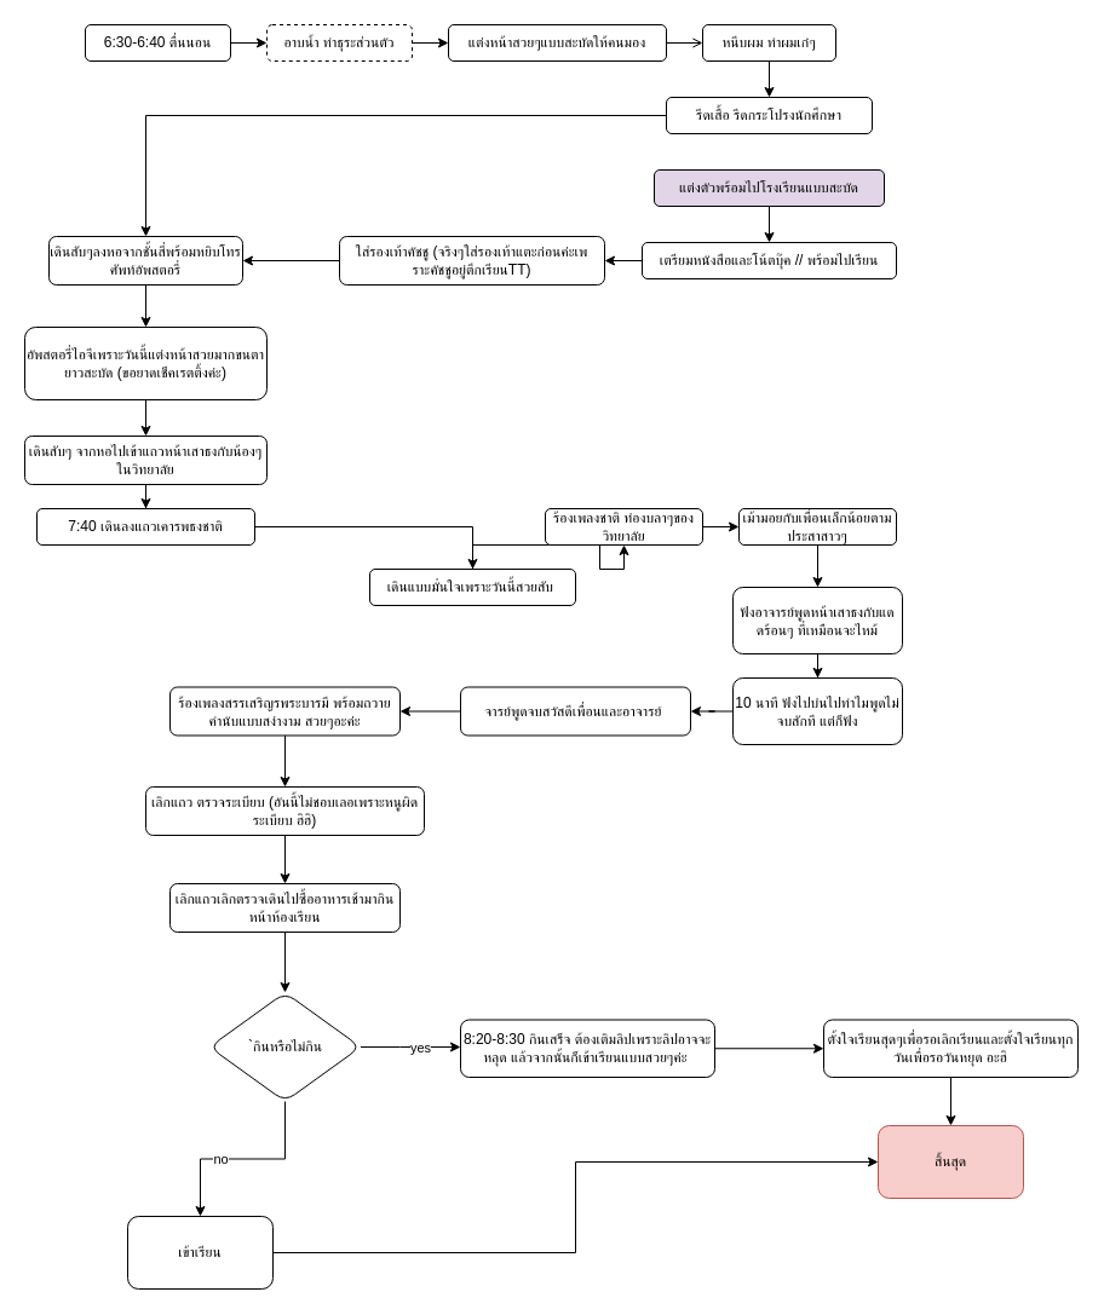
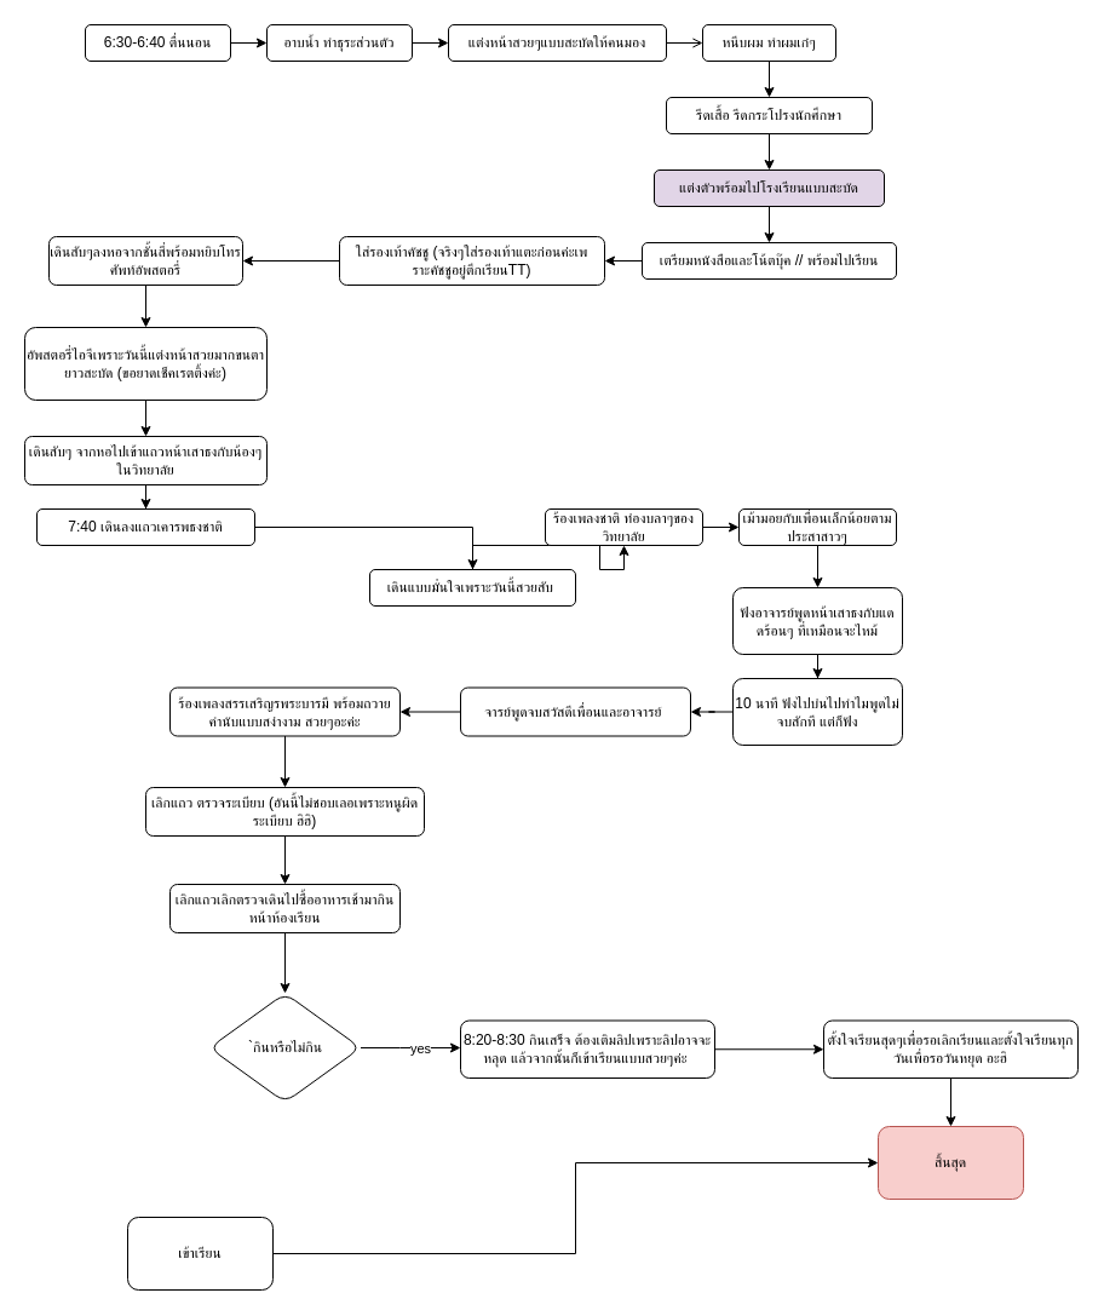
- <mxCell id="5" value="อาบน้ำ ทำธุระส่วนตัว" style="rounded=1;whiteSpace=wrap;html=1;dashed=1;" vertex="1" parent="1"><mxGeometry x="220" y="20" width="120" height="30" as="geometry" /></mxCell>
+ <mxCell id="5" value="อาบน้ำ ทำธุระส่วนตัว" style="rounded=1;whiteSpace=wrap;html=1;" vertex="1" parent="1"><mxGeometry x="220" y="20" width="120" height="30" as="geometry" /></mxCell>
- <mxCell id="10" value="" style="edgeStyle=orthogonalEdgeStyle;rounded=0;orthogonalLoop=1;jettySize=auto;html=1;" edge="1" parent="1" source="11" target="19"><mxGeometry relative="1" as="geometry" /></mxCell>
+ <mxCell id="10" value="" style="edgeStyle=orthogonalEdgeStyle;rounded=0;orthogonalLoop=1;jettySize=auto;html=1;" edge="1" parent="1" source="11" target="13"><mxGeometry relative="1" as="geometry" /></mxCell>
- <mxCell id="46" value="" style="edgeStyle=orthogonalEdgeStyle;rounded=0;orthogonalLoop=1;jettySize=auto;html=1;" edge="1" parent="1" source="48" target="55"><mxGeometry relative="1" as="geometry" /></mxCell>
- <mxCell id="47" value="no" style="edgeLabel;html=1;align=center;verticalAlign=middle;resizable=0;points=[];" vertex="1" connectable="0" parent="46"><mxGeometry x="0.22" relative="1" as="geometry"><mxPoint as="offset" /></mxGeometry></mxCell>
